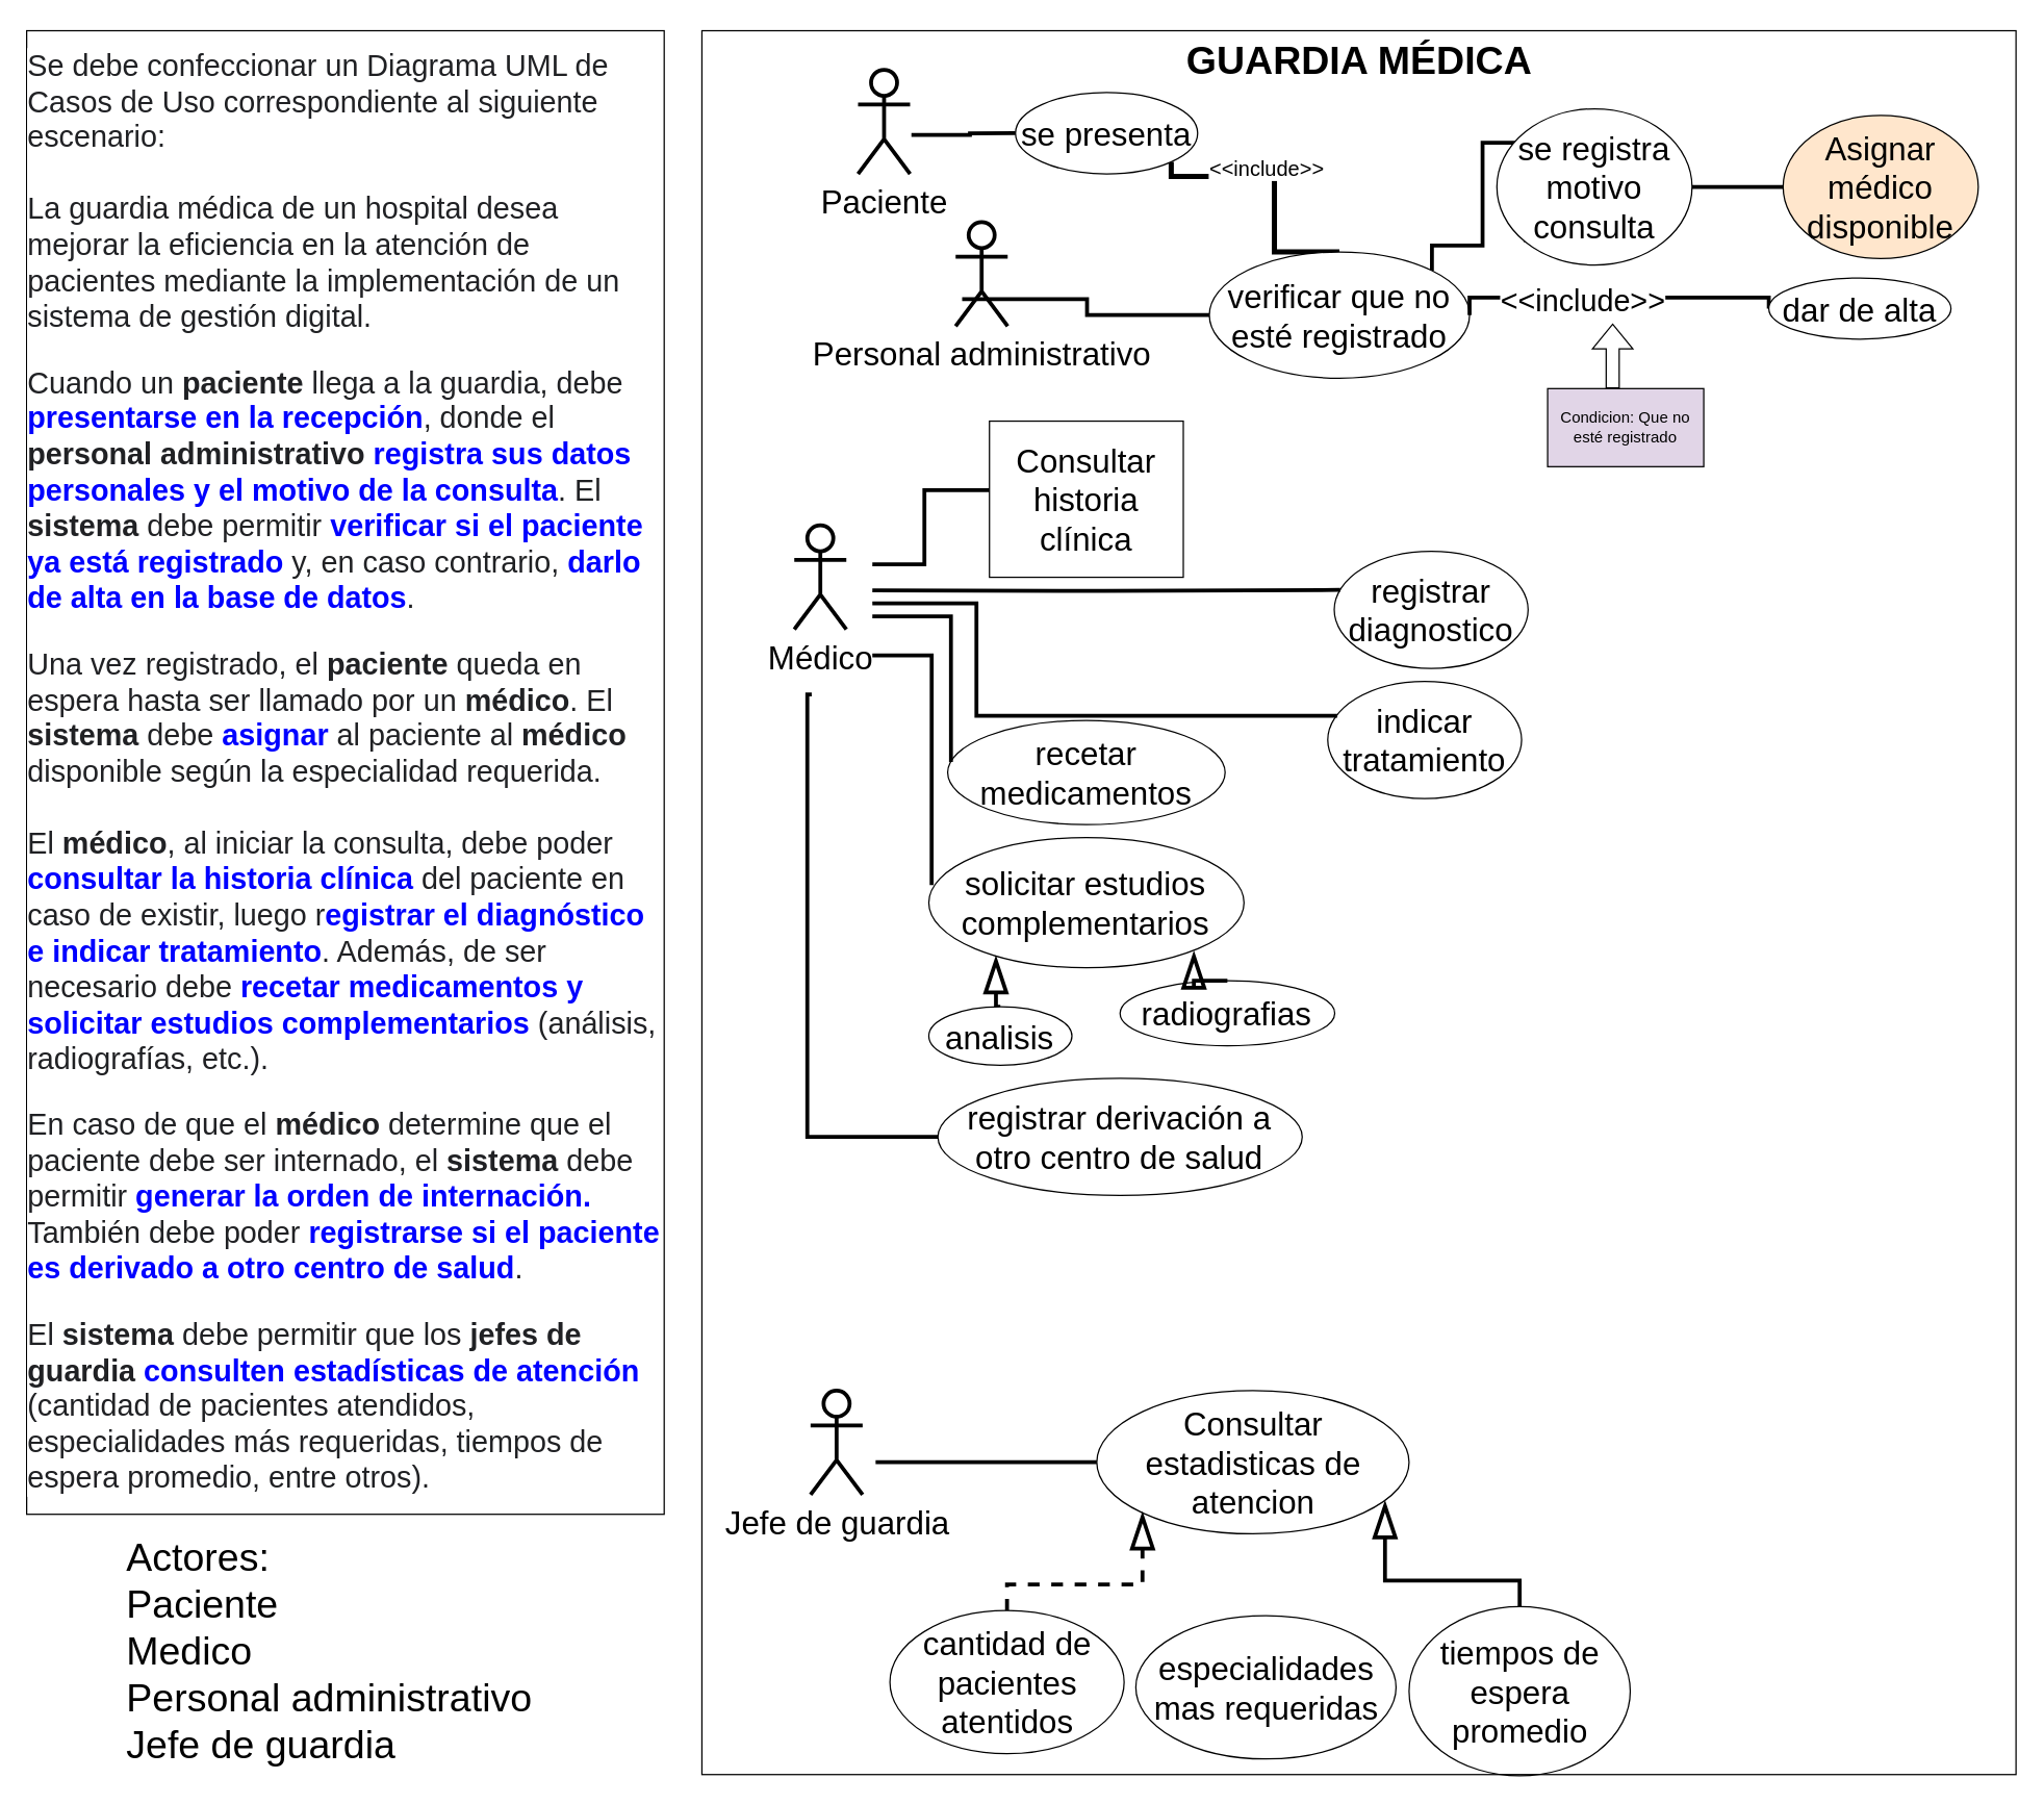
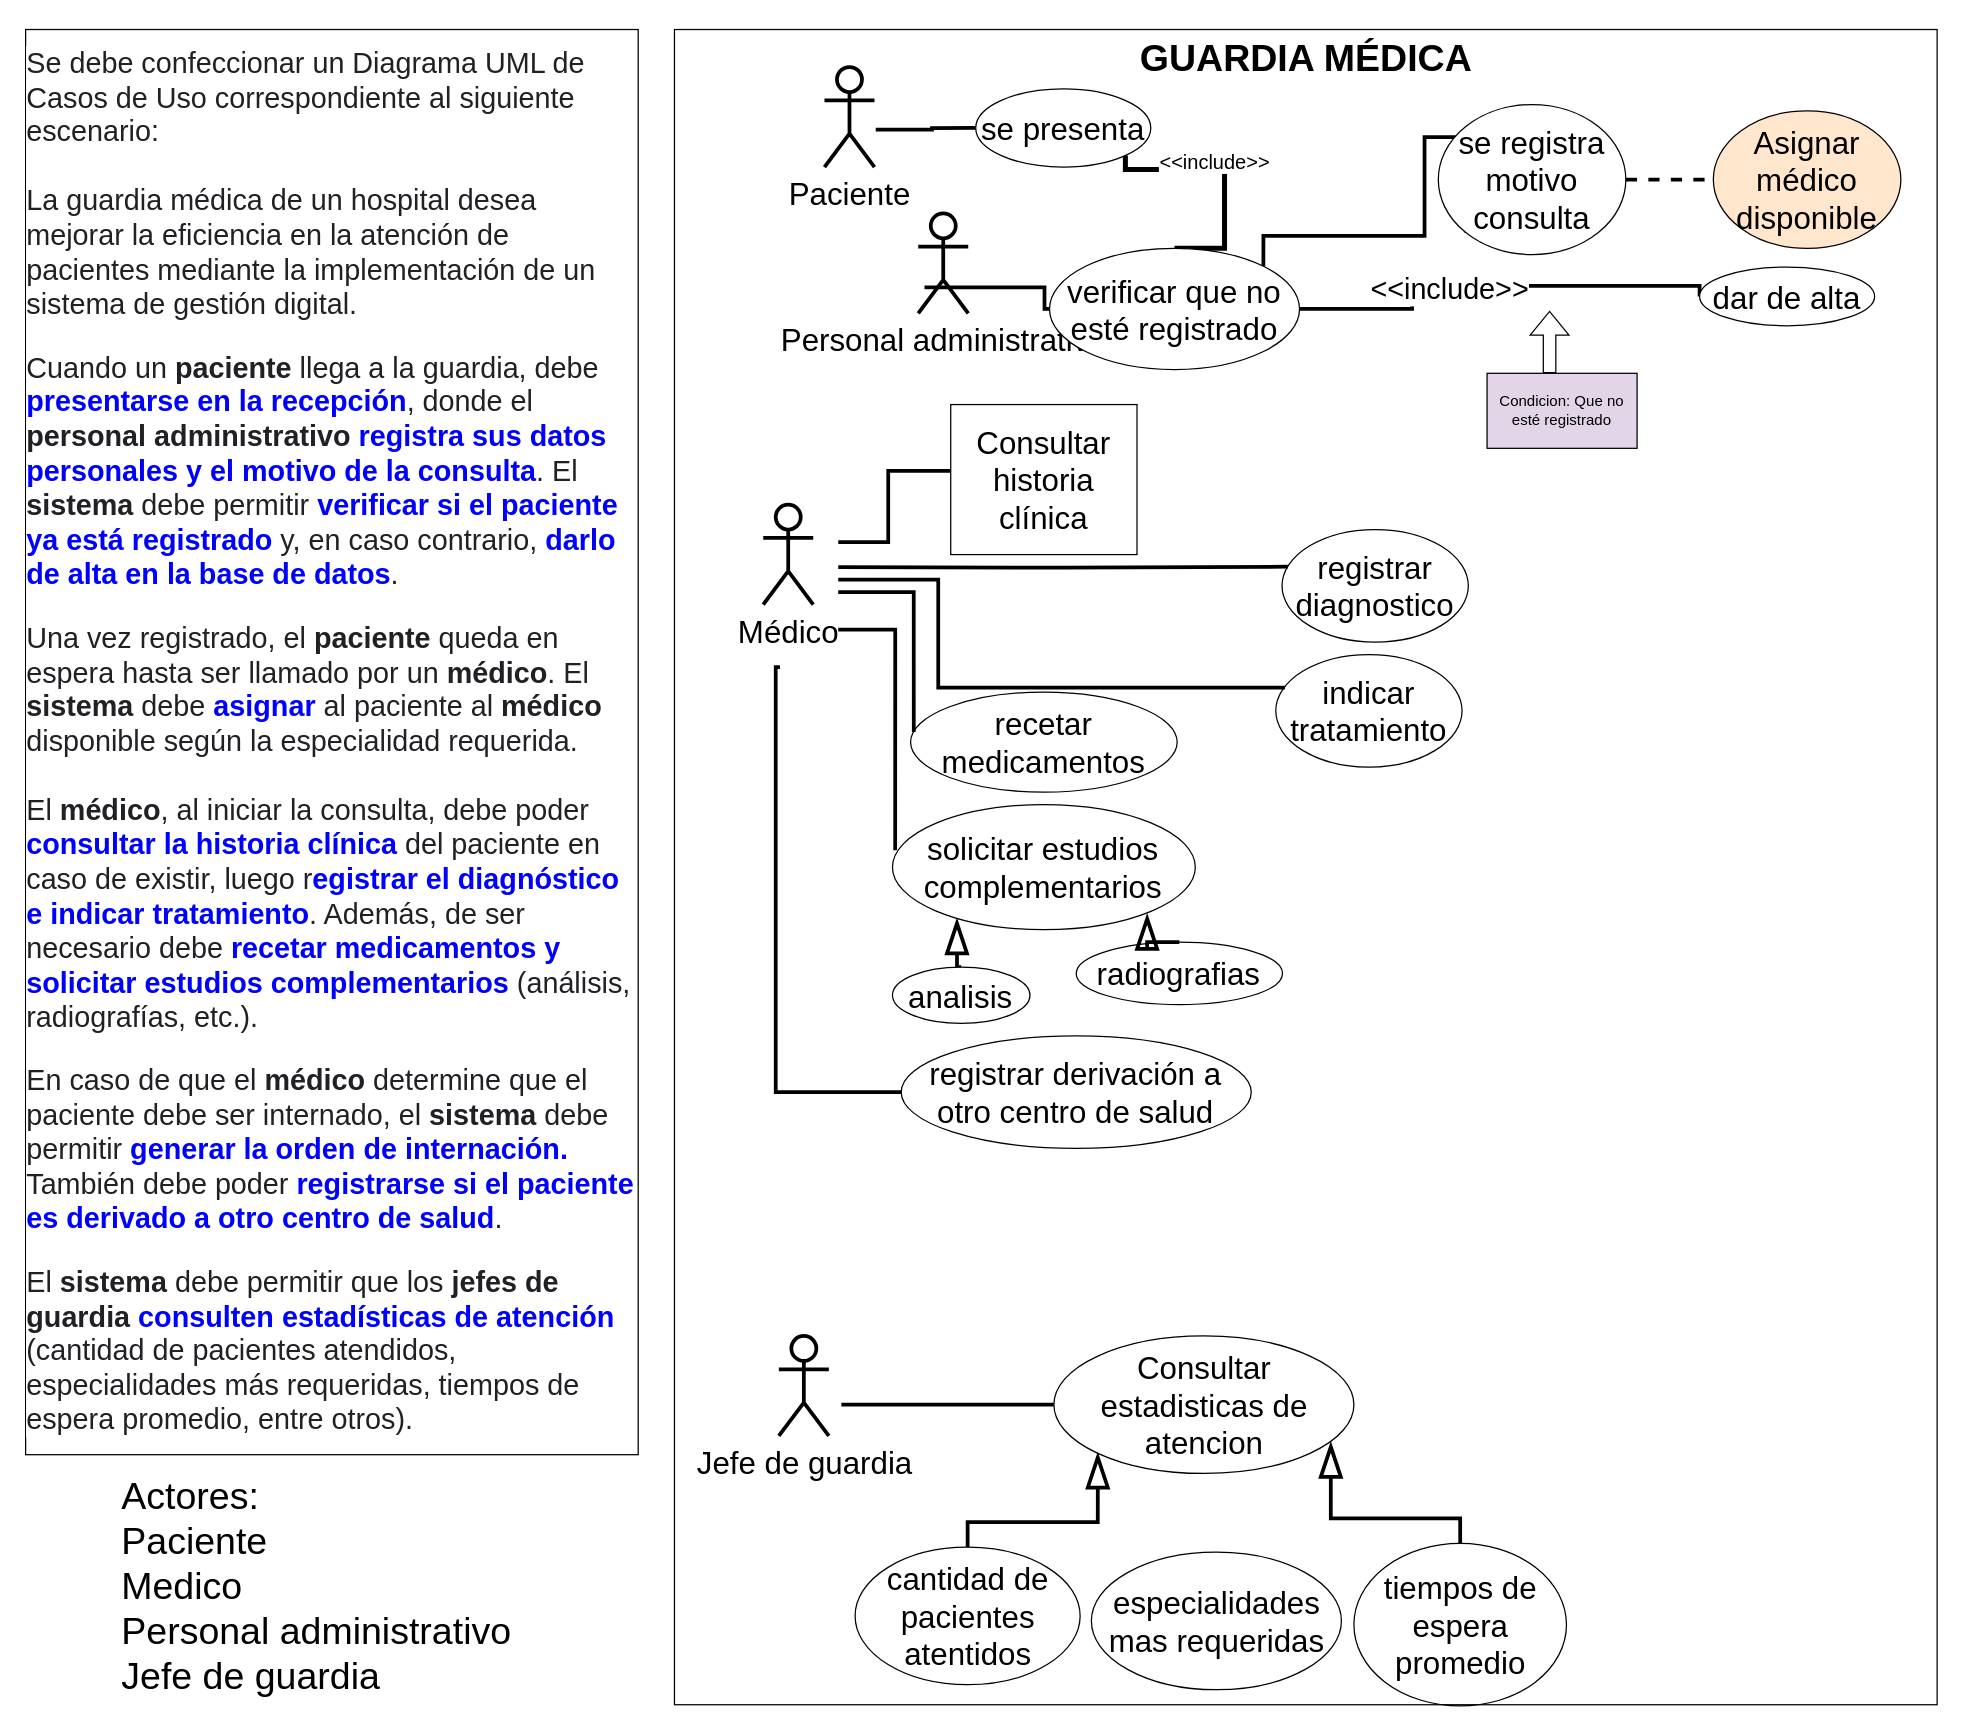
- <mxCell id="44" style="edgeStyle=orthogonalEdgeStyle;rounded=0;orthogonalLoop=1;jettySize=auto;html=1;exitX=1;exitY=0.5;exitDx=0;exitDy=0;entryX=0;entryY=0.5;entryDx=0;entryDy=0;strokeWidth=3;endArrow=none;startFill=0;" edge="1" parent="1" source="45" target="46"><mxGeometry relative="1" as="geometry" /></mxCell>
+ <mxCell id="44" style="edgeStyle=orthogonalEdgeStyle;rounded=0;orthogonalLoop=1;jettySize=auto;html=1;exitX=1;exitY=0.5;exitDx=0;exitDy=0;entryX=0;entryY=0.5;entryDx=0;entryDy=0;strokeWidth=3;endArrow=none;startFill=0;dashed=1;" edge="1" parent="1" source="45" target="46"><mxGeometry relative="1" as="geometry" /></mxCell>
- <mxCell id="38" value="verificar que no esté registrado" style="ellipse;whiteSpace=wrap;html=1;fontSize=25;" vertex="1" parent="1"><mxGeometry x="929" y="193" width="200" height="97" as="geometry" /></mxCell>
+ <mxCell id="38" value="verificar que no esté registrado" style="ellipse;whiteSpace=wrap;html=1;fontSize=25;" vertex="1" parent="1"><mxGeometry x="839" y="198" width="200" height="97" as="geometry" /></mxCell>
- <mxCell id="11" style="edgeStyle=orthogonalEdgeStyle;rounded=0;orthogonalLoop=1;jettySize=auto;html=1;exitX=0.5;exitY=0;exitDx=0;exitDy=0;entryX=0;entryY=1;entryDx=0;entryDy=0;strokeWidth=3;endArrow=blockThin;endFill=0;endSize=21;dashed=1;" edge="1" parent="1" source="12" target="10"><mxGeometry relative="1" as="geometry" /></mxCell>
+ <mxCell id="11" style="edgeStyle=orthogonalEdgeStyle;rounded=0;orthogonalLoop=1;jettySize=auto;html=1;exitX=0.5;exitY=0;exitDx=0;exitDy=0;entryX=0;entryY=1;entryDx=0;entryDy=0;strokeWidth=3;endArrow=blockThin;endFill=0;endSize=21;" edge="1" parent="1" source="12" target="10"><mxGeometry relative="1" as="geometry" /></mxCell>
